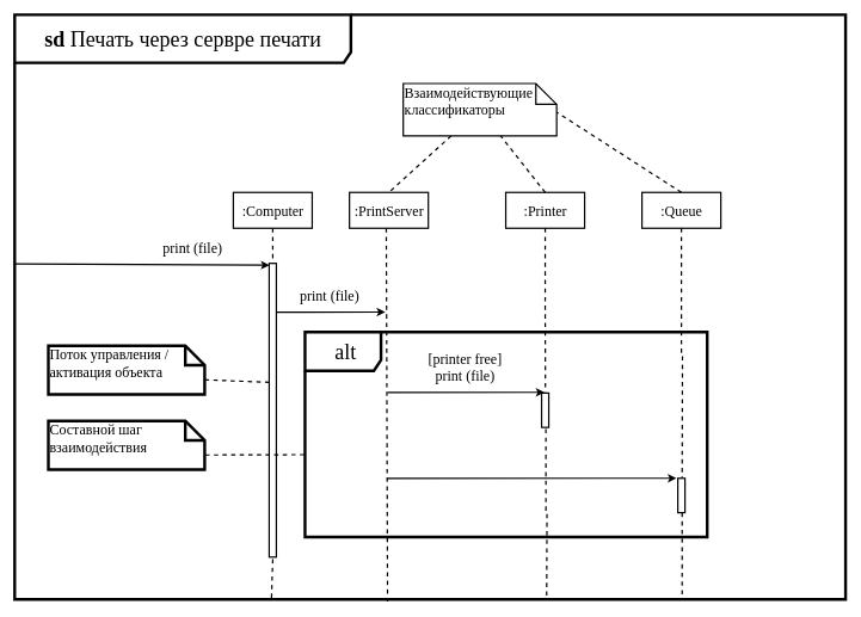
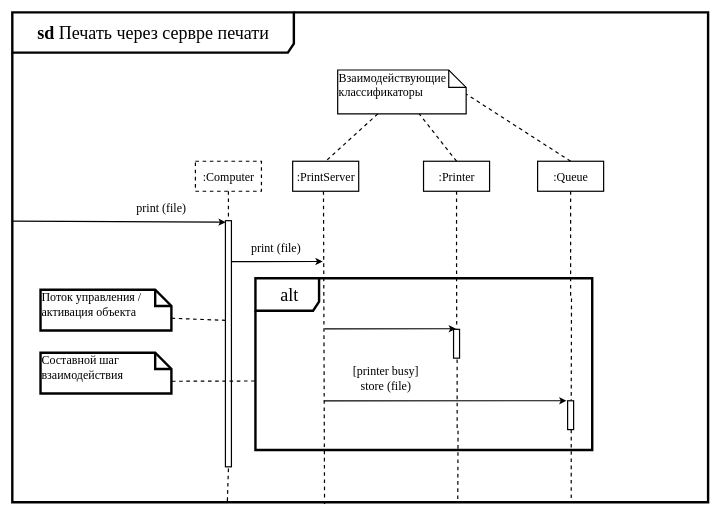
- <mxCell id="4" value=":Computer" style="html=1;strokeColor=#000000;strokeWidth=2;fillColor=none;fontFamily=Times New Roman;fontColor=#000000;fontSize=20;" parent="1" vertex="1"><mxGeometry x="325" y="268" width="110" height="50" as="geometry" /></mxCell>
+ <mxCell id="4" value=":Computer" style="html=1;strokeColor=#000000;strokeWidth=2;fillColor=none;fontFamily=Times New Roman;fontColor=#000000;fontSize=20;dashed=1;" parent="1" vertex="1"><mxGeometry x="325" y="268" width="110" height="50" as="geometry" /></mxCell>
- <mxCell id="26" value="[printer free]&lt;br&gt;print (file)" style="text;html=1;strokeColor=none;fillColor=none;align=center;verticalAlign=middle;whiteSpace=wrap;rounded=0;labelBackgroundColor=none;fontFamily=Times New Roman;fontSize=20;fontColor=#000000;" vertex="1" parent="1"><mxGeometry x="568" y="485" width="161" height="53" as="geometry" /></mxCell>
+ <mxCell id="27" value="[printer busy]&lt;br&gt;store (file)" style="text;html=1;strokeColor=none;fillColor=none;align=center;verticalAlign=middle;whiteSpace=wrap;rounded=0;labelBackgroundColor=none;fontFamily=Times New Roman;fontSize=20;fontColor=#000000;" vertex="1" parent="1"><mxGeometry x="562" y="602" width="161" height="53" as="geometry" /></mxCell>
